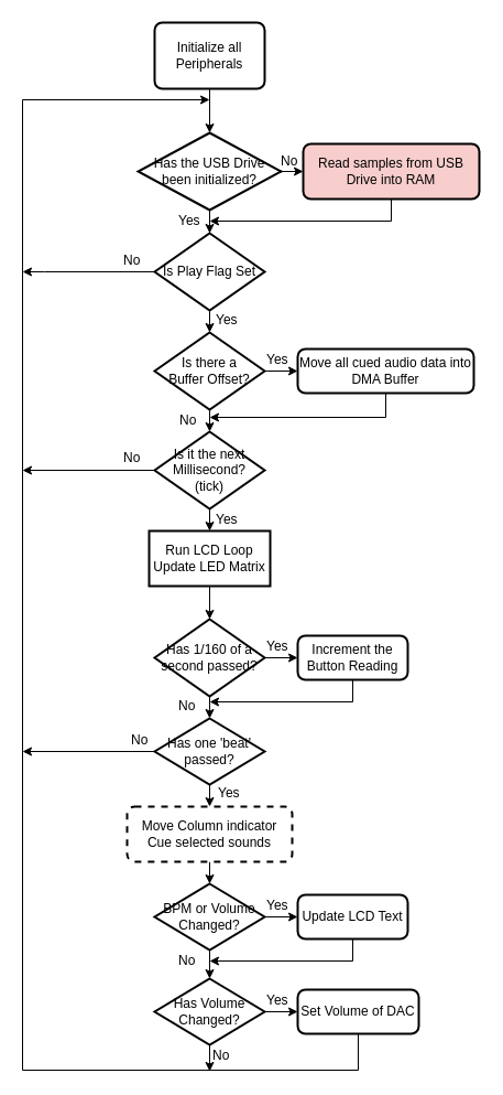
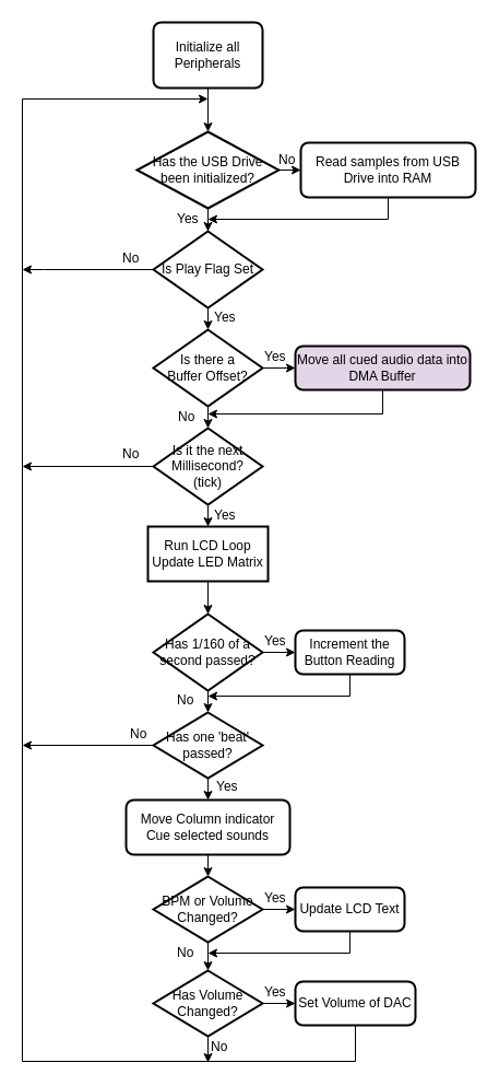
- <mxCell id="53" value="Read samples from USB Drive into RAM" style="rounded=1;whiteSpace=wrap;html=1;absoluteArcSize=1;arcSize=14;strokeWidth=2;fillColor=#f8cecc;" vertex="1" parent="1"><mxGeometry x="275" y="130" width="160" height="50" as="geometry" /></mxCell>
+ <mxCell id="53" value="Read samples from USB Drive into RAM" style="rounded=1;whiteSpace=wrap;html=1;absoluteArcSize=1;arcSize=14;strokeWidth=2;" vertex="1" parent="1"><mxGeometry x="275" y="130" width="160" height="50" as="geometry" /></mxCell>
- <mxCell id="14" value="Move all cued audio data into DMA Buffer" style="rounded=1;whiteSpace=wrap;html=1;absoluteArcSize=1;arcSize=14;strokeWidth=2;" parent="1" vertex="1"><mxGeometry x="270" y="316" width="160" height="40" as="geometry" /></mxCell>
+ <mxCell id="14" value="Move all cued audio data into DMA Buffer" style="rounded=1;whiteSpace=wrap;html=1;absoluteArcSize=1;arcSize=14;strokeWidth=2;fillColor=#e1d5e7;" parent="1" vertex="1"><mxGeometry x="270" y="316" width="160" height="40" as="geometry" /></mxCell>
- <mxCell id="36" value="Move Column indicator&lt;br&gt;Cue selected sounds&lt;br&gt;" style="rounded=1;whiteSpace=wrap;html=1;absoluteArcSize=1;arcSize=14;strokeWidth=2;dashed=1;" parent="1" vertex="1"><mxGeometry x="115" y="731" width="150" height="50" as="geometry" /></mxCell>
+ <mxCell id="36" value="Move Column indicator&lt;br&gt;Cue selected sounds&lt;br&gt;" style="rounded=1;whiteSpace=wrap;html=1;absoluteArcSize=1;arcSize=14;strokeWidth=2;" parent="1" vertex="1"><mxGeometry x="115" y="731" width="150" height="50" as="geometry" /></mxCell>
